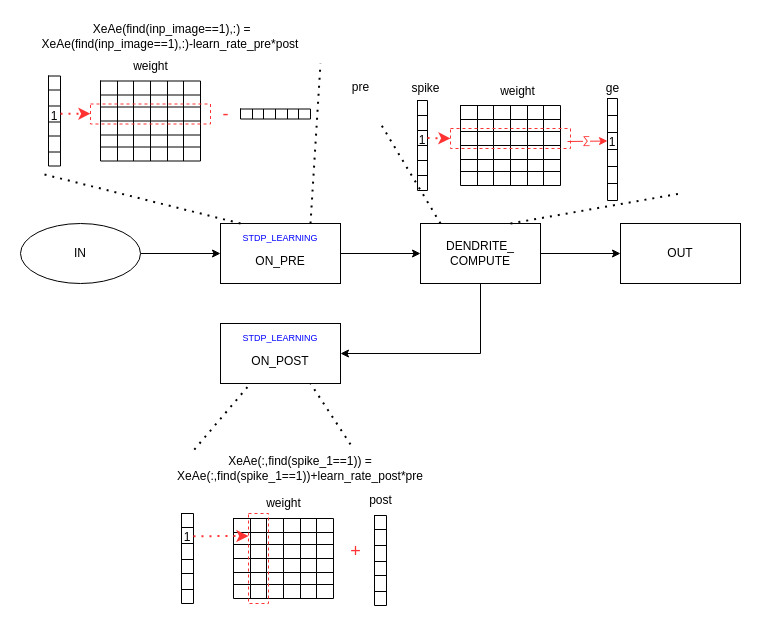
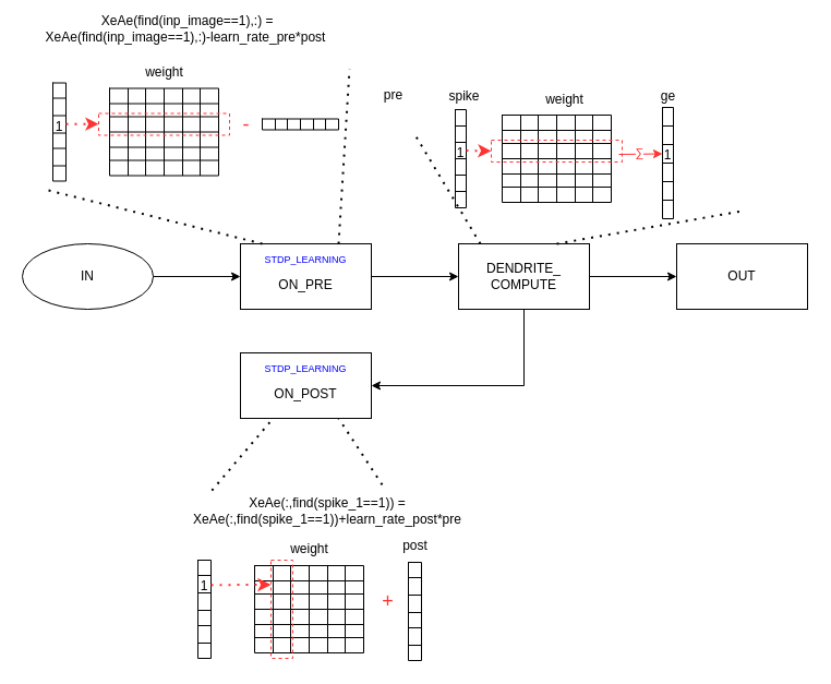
- <mxCell id="17" value="&amp;nbsp;XeAe(find(inp_image==1),:) = XeAe(find(inp_image==1),:)-learn_rate_pre*post" style="text;html=1;strokeColor=none;fillColor=none;align=center;verticalAlign=middle;whiteSpace=wrap;rounded=0;movable=1;resizable=1;rotatable=1;deletable=1;editable=1;locked=0;connectable=1;" vertex="1" parent="1"><mxGeometry x="20" y="20.5" width="300" height="30" as="geometry" /></mxCell>
+ <mxCell id="17" value="&amp;nbsp;XeAe(find(inp_image==1),:) = XeAe(find(inp_image==1),:)-learn_rate_pre*post" style="text;html=1;strokeColor=none;fillColor=none;align=center;verticalAlign=middle;whiteSpace=wrap;rounded=0;movable=1;resizable=1;rotatable=1;deletable=1;editable=1;locked=0;connectable=1;" vertex="1" parent="1"><mxGeometry x="20" y="10.5" width="300" height="30" as="geometry" /></mxCell>
